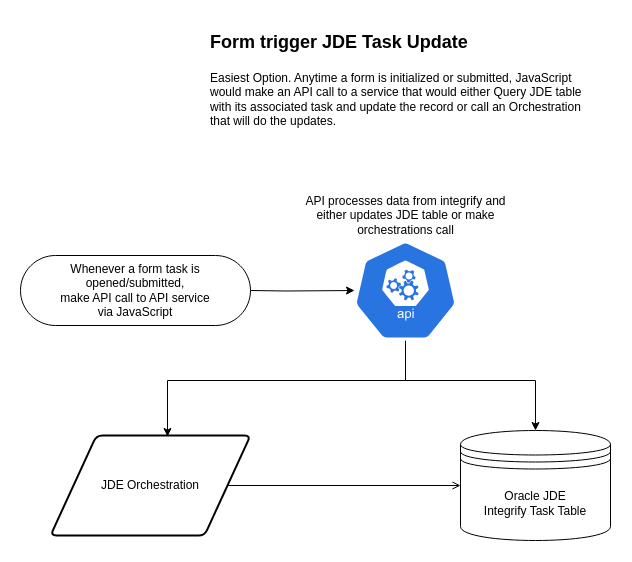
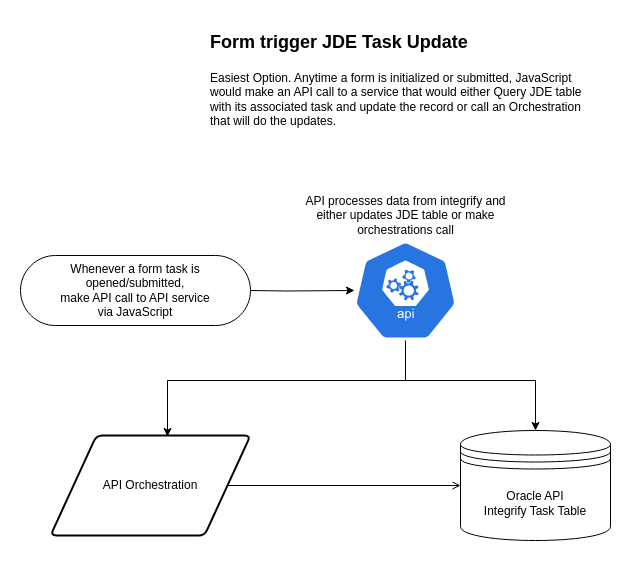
- <mxCell id="10" value="JDE Orchestration" style="shape=parallelogram;html=1;strokeWidth=2;perimeter=parallelogramPerimeter;whiteSpace=wrap;rounded=1;arcSize=12;size=0.23;" vertex="1" parent="1"><mxGeometry x="50" y="435" width="200" height="100" as="geometry" /></mxCell>
+ <mxCell id="10" value="API Orchestration" style="shape=parallelogram;html=1;strokeWidth=2;perimeter=parallelogramPerimeter;whiteSpace=wrap;rounded=1;arcSize=12;size=0.23;" vertex="1" parent="1"><mxGeometry x="50" y="435" width="200" height="100" as="geometry" /></mxCell>
- <mxCell id="8" value="Oracle JDE&lt;br&gt;Integrify Task Table" style="shape=datastore;whiteSpace=wrap;html=1;" vertex="1" parent="1"><mxGeometry x="460" y="430" width="150" height="110" as="geometry" /></mxCell>
+ <mxCell id="8" value="Oracle API&lt;br&gt;Integrify Task Table" style="shape=datastore;whiteSpace=wrap;html=1;" vertex="1" parent="1"><mxGeometry x="460" y="430" width="150" height="110" as="geometry" /></mxCell>
